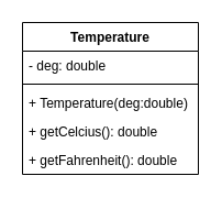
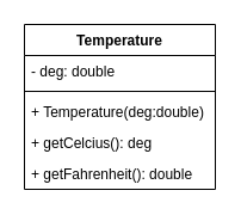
- <mxCell id="6" value="+ getCelcius(): double" style="text;strokeColor=none;fillColor=none;align=left;verticalAlign=top;spacingLeft=4;spacingRight=4;overflow=hidden;rotatable=0;points=[[0,0.5],[1,0.5]];portConstraint=eastwest;" parent="2" vertex="1"><mxGeometry y="86" width="160" height="26" as="geometry" /></mxCell>
+ <mxCell id="6" value="+ getCelcius(): deg" style="text;strokeColor=none;fillColor=none;align=left;verticalAlign=top;spacingLeft=4;spacingRight=4;overflow=hidden;rotatable=0;points=[[0,0.5],[1,0.5]];portConstraint=eastwest;" parent="2" vertex="1"><mxGeometry y="86" width="160" height="26" as="geometry" /></mxCell>
